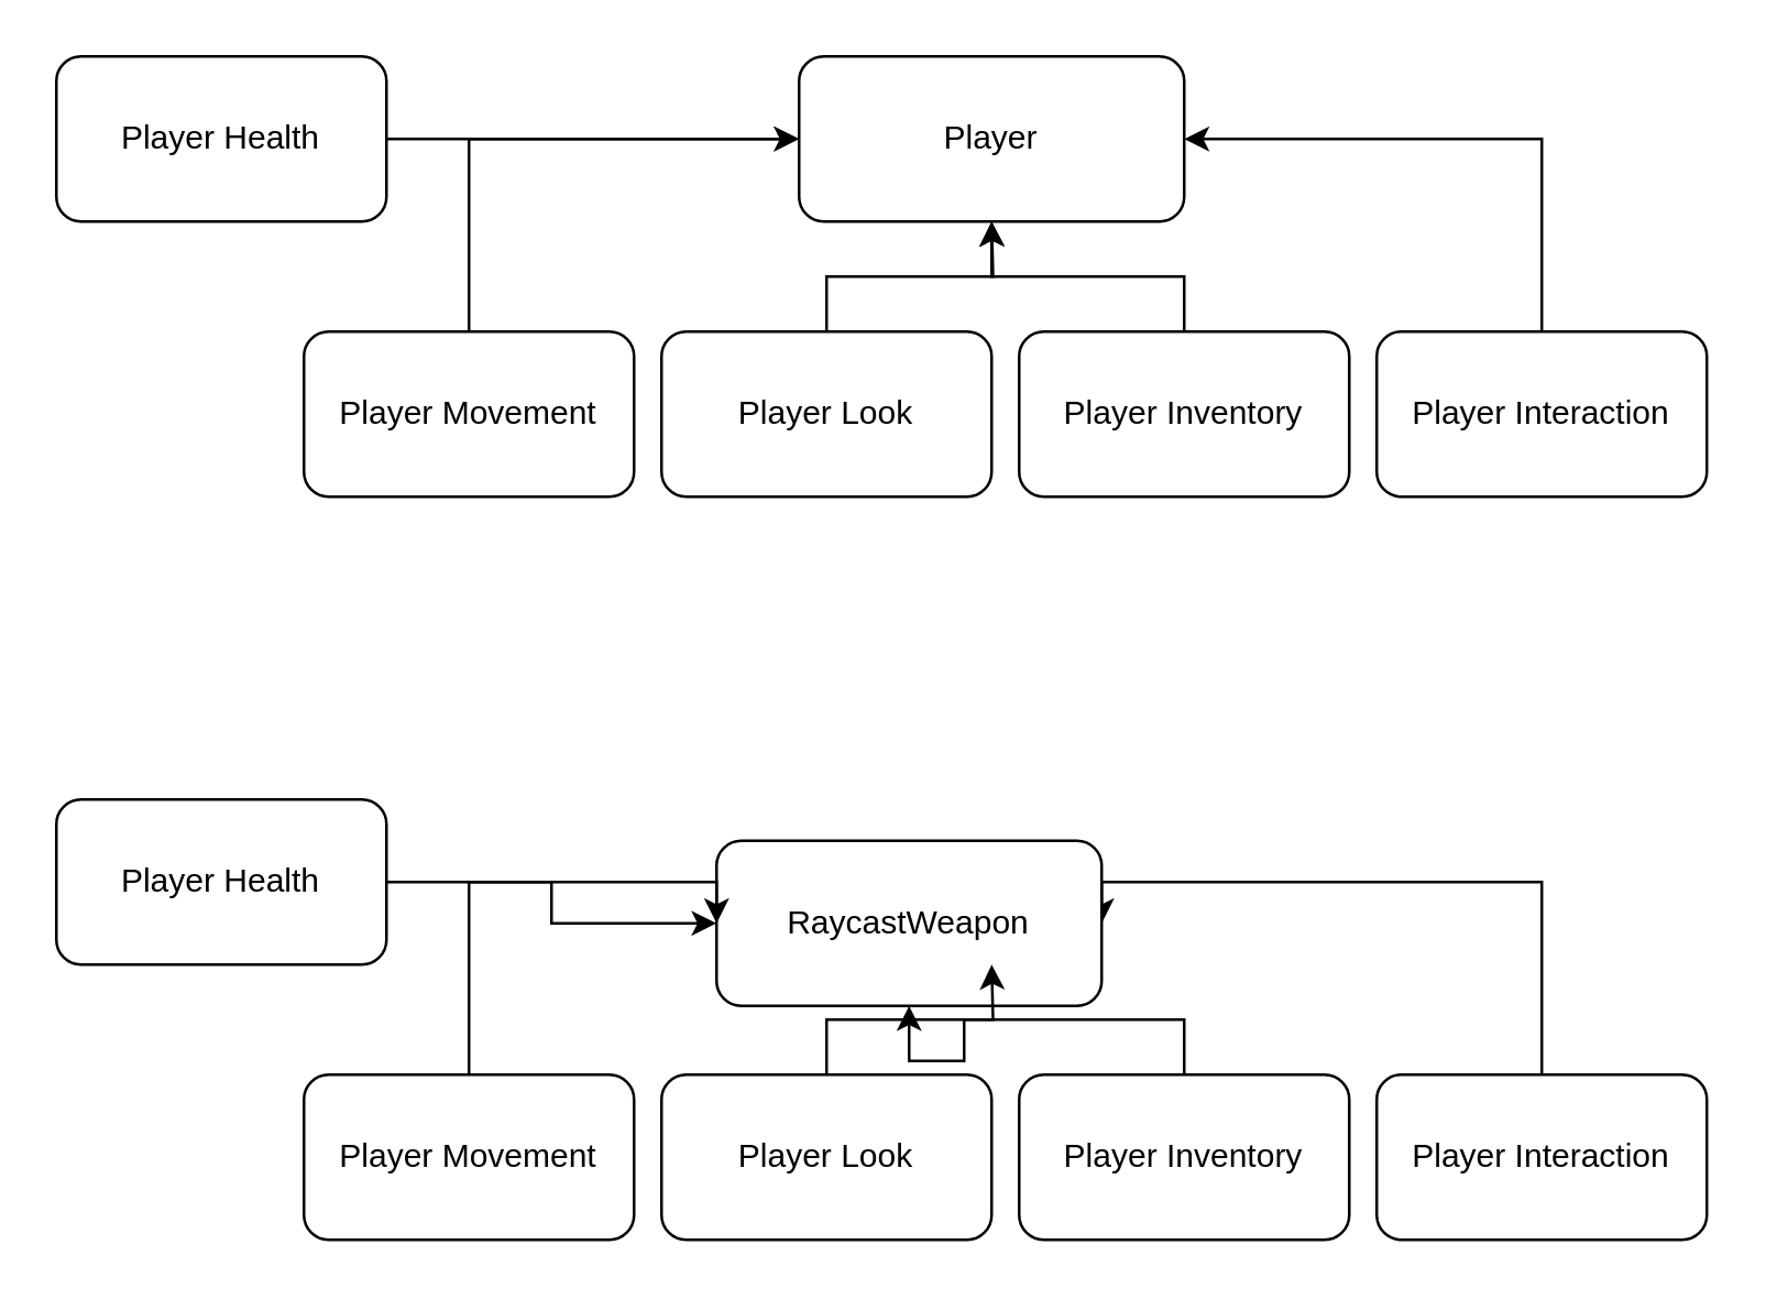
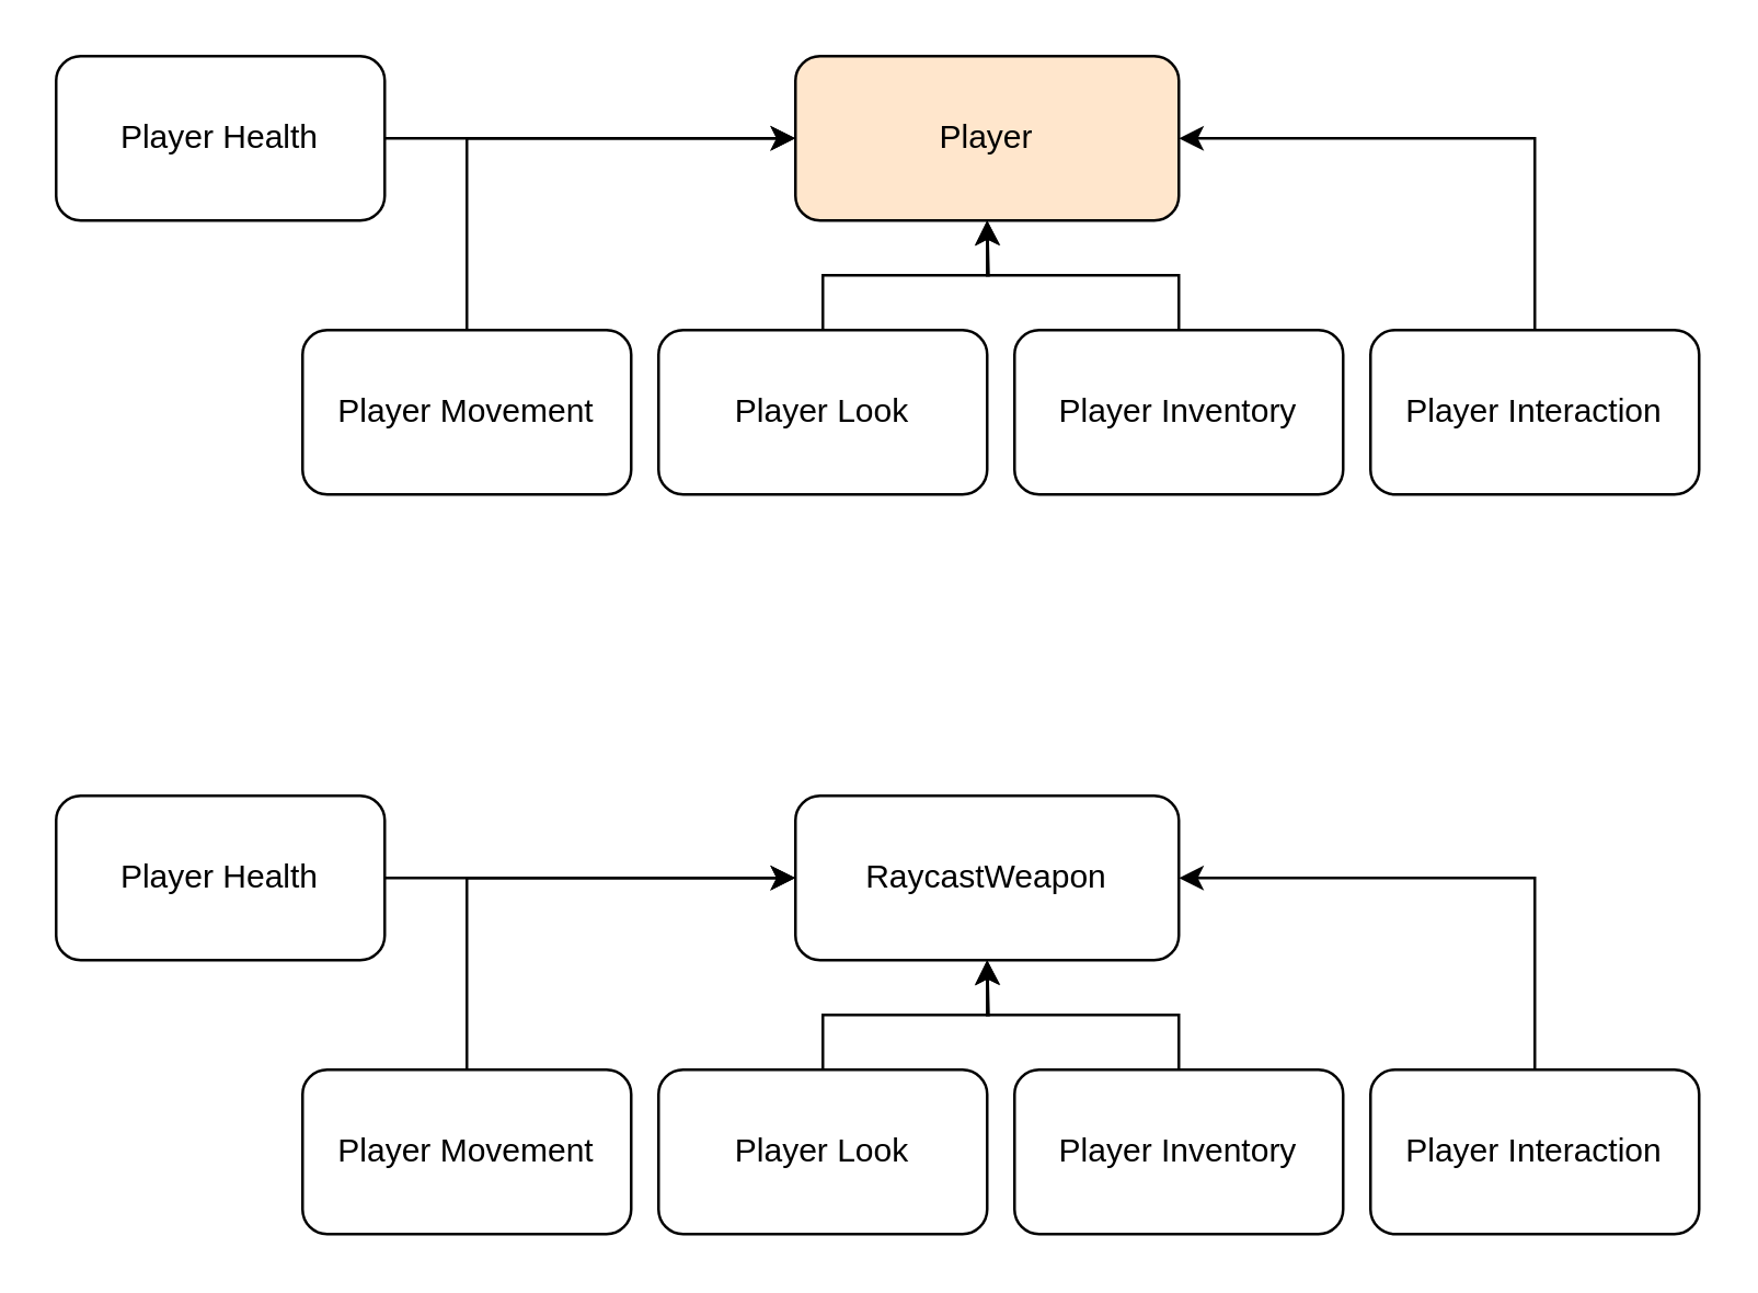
- <mxCell id="7" value="Player" style="rounded=1;whiteSpace=wrap;html=1;container=0;" parent="2" vertex="1"><mxGeometry x="270" width="140" height="60" as="geometry" /></mxCell>
+ <mxCell id="7" value="Player" style="rounded=1;whiteSpace=wrap;html=1;container=0;fillColor=#ffe6cc;" parent="2" vertex="1"><mxGeometry x="270" width="140" height="60" as="geometry" /></mxCell>
- <mxCell id="19" value="RaycastWeapon" style="rounded=1;whiteSpace=wrap;html=1;container=0;" vertex="1" parent="14"><mxGeometry x="240" y="15" width="140" height="60" as="geometry" /></mxCell>
+ <mxCell id="19" value="RaycastWeapon" style="rounded=1;whiteSpace=wrap;html=1;container=0;" vertex="1" parent="14"><mxGeometry x="270" width="140" height="60" as="geometry" /></mxCell>
